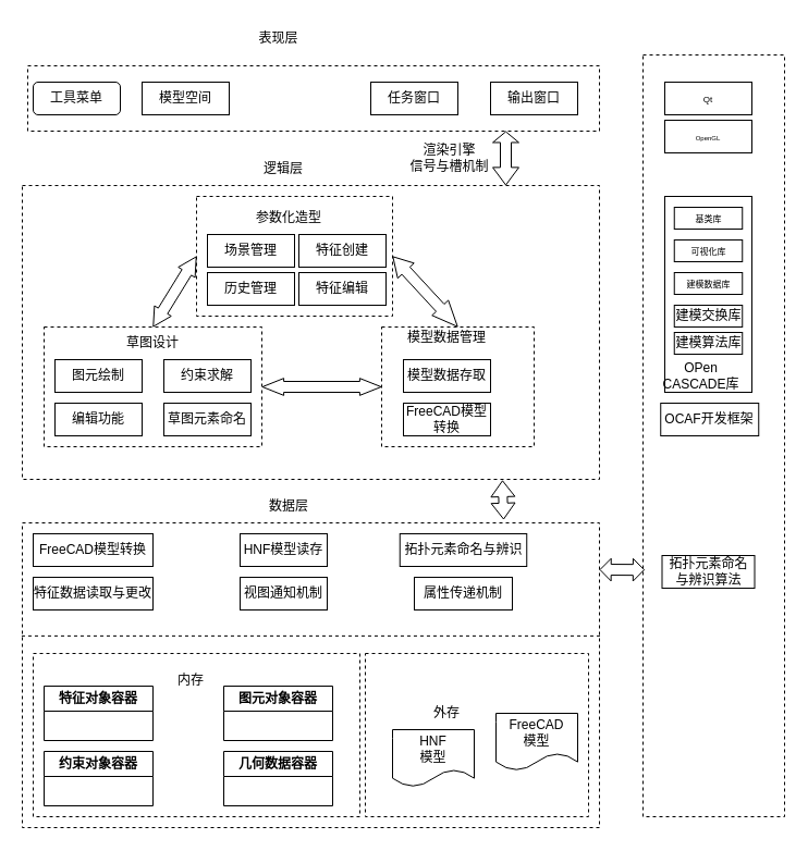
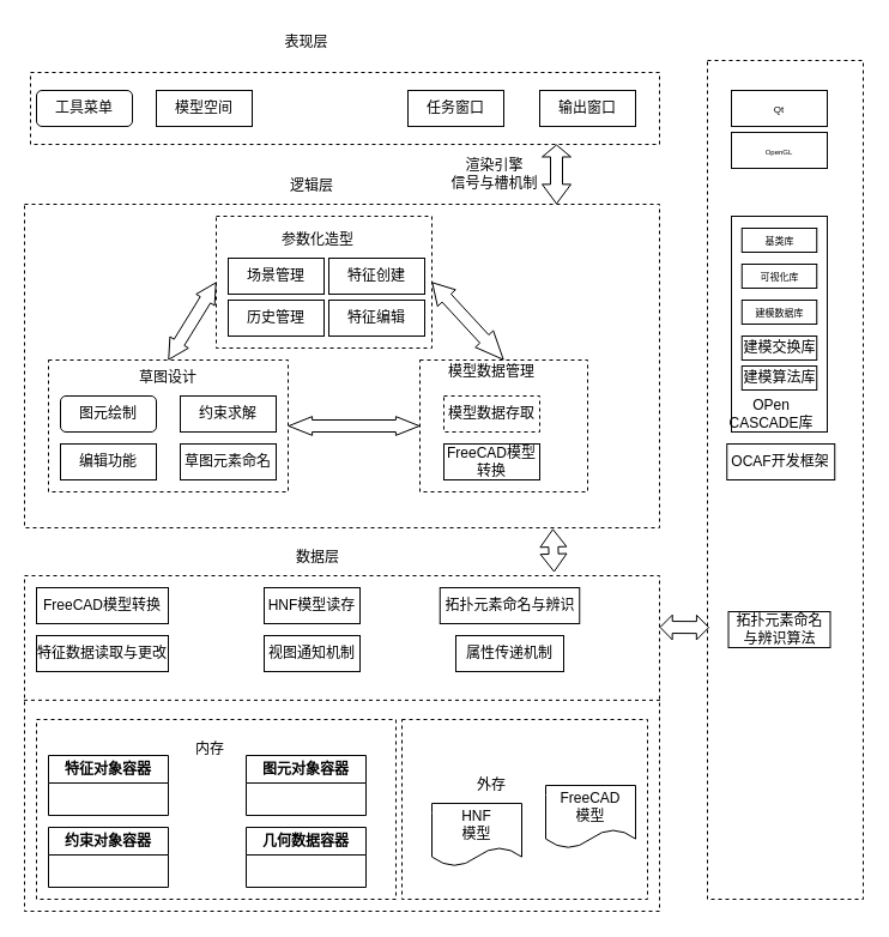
- <mxCell id="17" value="图元绘制" style="rounded=0;whiteSpace=wrap;html=1;" parent="1" vertex="1"><mxGeometry x="50" y="330" width="80" height="30" as="geometry" /></mxCell>
+ <mxCell id="17" value="图元绘制" style="whiteSpace=wrap;html=1;rounded=1;" parent="1" vertex="1"><mxGeometry x="50" y="330" width="80" height="30" as="geometry" /></mxCell>
- <mxCell id="21" value="模型数据存取" style="rounded=0;whiteSpace=wrap;html=1;" parent="1" vertex="1"><mxGeometry x="370" y="330" width="80" height="30" as="geometry" /></mxCell>
+ <mxCell id="21" value="模型数据存取" style="rounded=0;whiteSpace=wrap;html=1;dashed=1;" parent="1" vertex="1"><mxGeometry x="370" y="330" width="80" height="30" as="geometry" /></mxCell>
